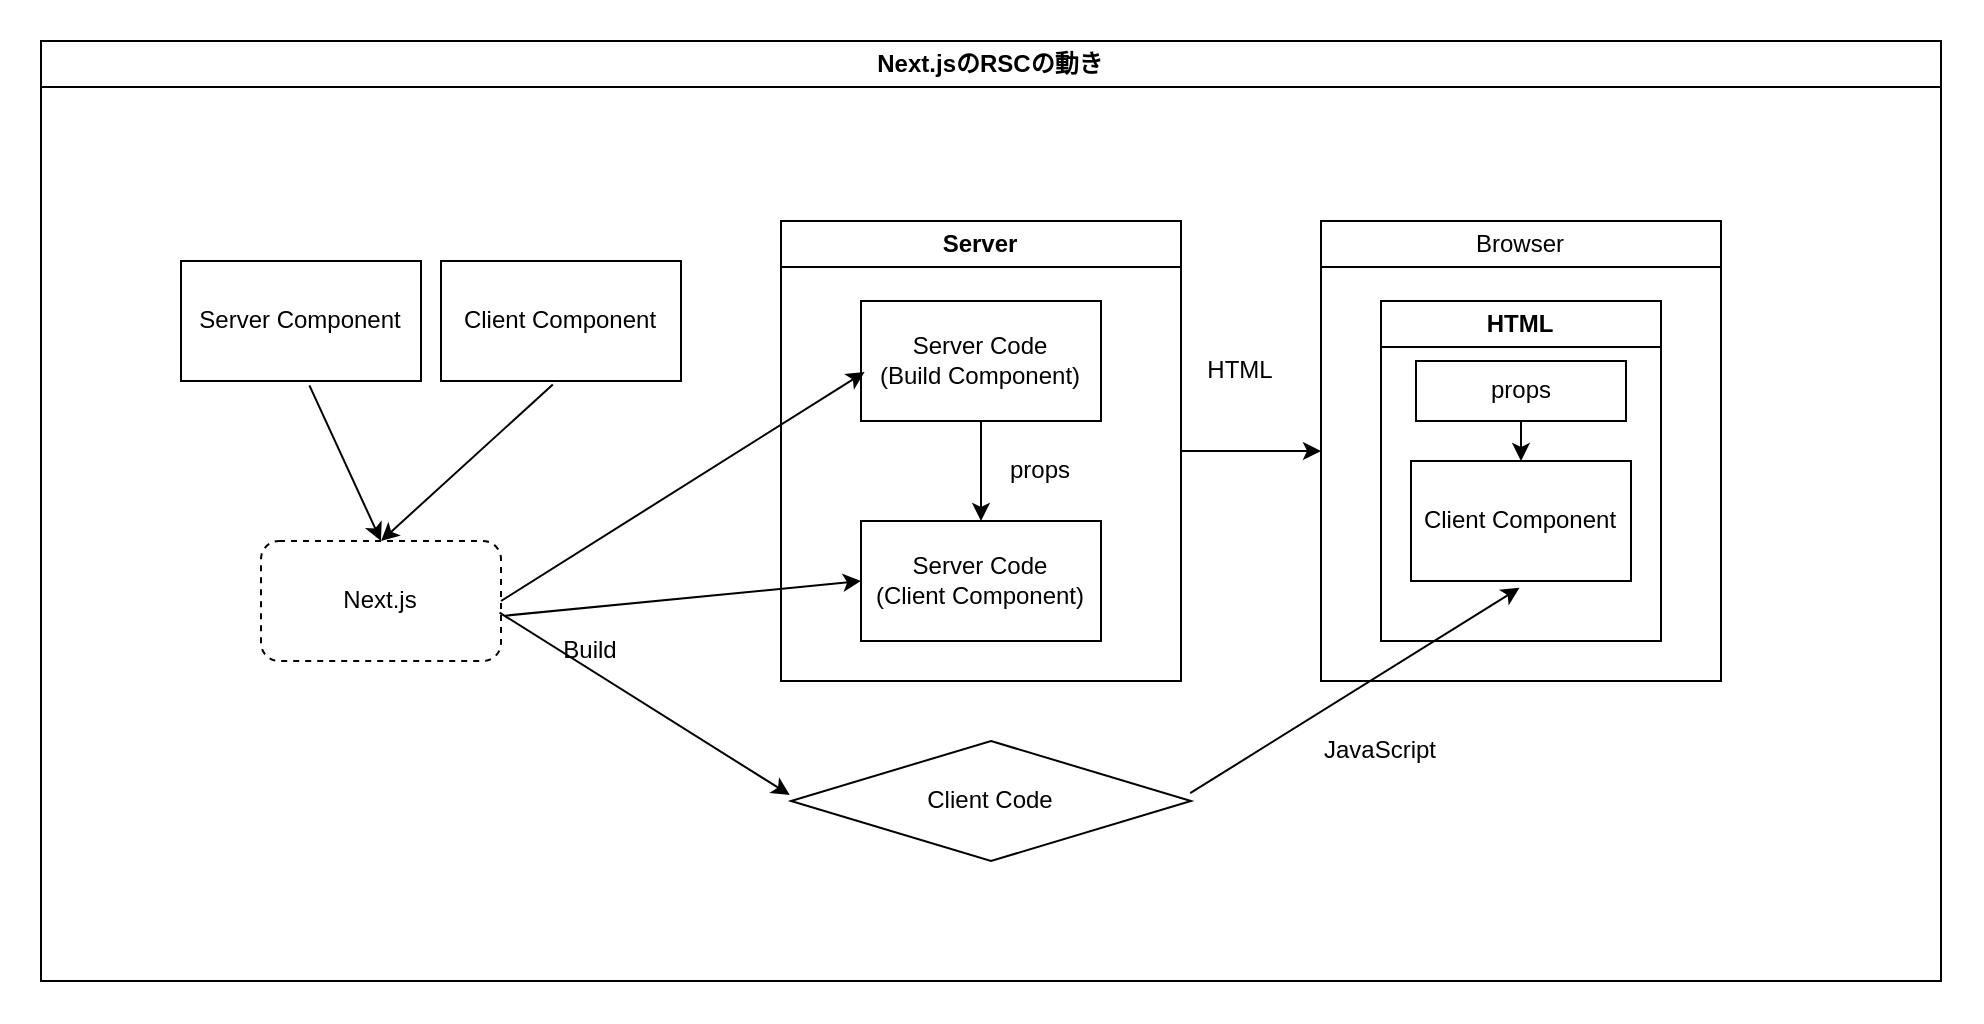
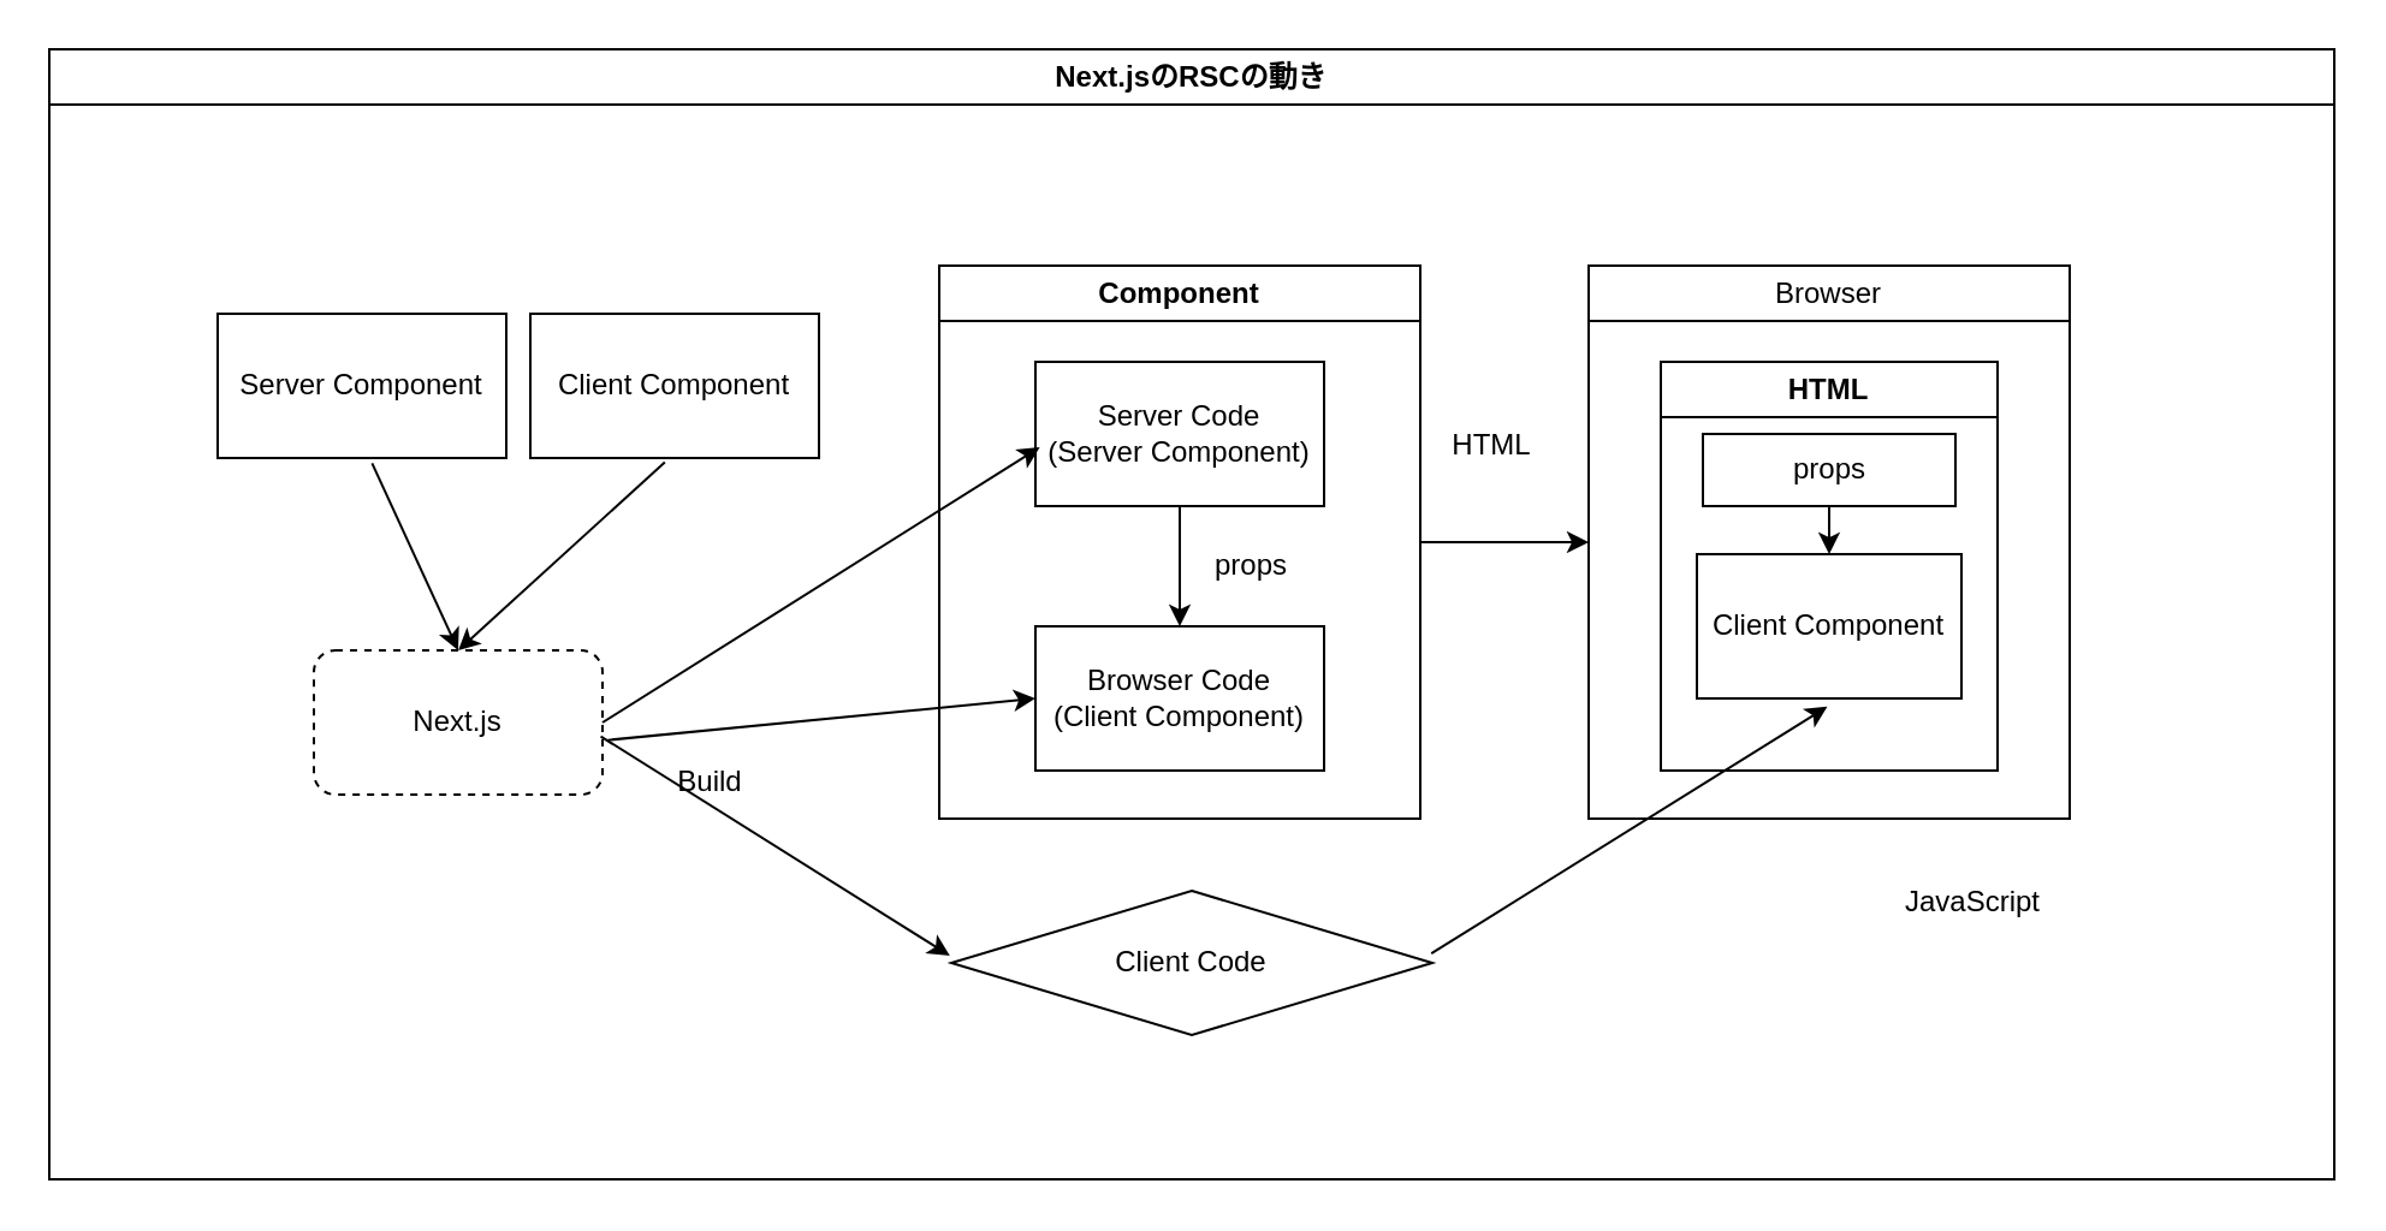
- <mxCell id="8" value="Server" style="swimlane;whiteSpace=wrap;html=1;" parent="2" vertex="1"><mxGeometry x="370" y="90" width="200" height="230" as="geometry" /></mxCell>
+ <mxCell id="8" value="Component" style="swimlane;whiteSpace=wrap;html=1;" parent="2" vertex="1"><mxGeometry x="370" y="90" width="200" height="230" as="geometry" /></mxCell>
- <mxCell id="9" value="&lt;span style=&quot;color: rgb(0, 0, 0);&quot;&gt;Server Code&lt;/span&gt;&lt;div&gt;&lt;span style=&quot;color: rgb(0, 0, 0);&quot;&gt;(Build Component)&lt;/span&gt;&lt;/div&gt;" style="rounded=0;whiteSpace=wrap;html=1;" parent="8" vertex="1"><mxGeometry x="40" y="40" width="120" height="60" as="geometry" /></mxCell>
+ <mxCell id="9" value="&lt;span style=&quot;color: rgb(0, 0, 0);&quot;&gt;Server Code&lt;/span&gt;&lt;div&gt;&lt;span style=&quot;color: rgb(0, 0, 0);&quot;&gt;(Server Component)&lt;/span&gt;&lt;/div&gt;" style="rounded=0;whiteSpace=wrap;html=1;" parent="8" vertex="1"><mxGeometry x="40" y="40" width="120" height="60" as="geometry" /></mxCell>
- <mxCell id="10" value="&lt;span style=&quot;color: rgb(0, 0, 0);&quot;&gt;Server Code&lt;br&gt;(Client Component)&lt;/span&gt;" style="rounded=0;whiteSpace=wrap;html=1;" parent="8" vertex="1"><mxGeometry x="40" y="150" width="120" height="60" as="geometry" /></mxCell>
+ <mxCell id="10" value="&lt;span style=&quot;color: rgb(0, 0, 0);&quot;&gt;Browser Code&lt;br&gt;(Client Component)&lt;/span&gt;" style="rounded=0;whiteSpace=wrap;html=1;" parent="8" vertex="1"><mxGeometry x="40" y="150" width="120" height="60" as="geometry" /></mxCell>
- <mxCell id="20" value="JavaScript" style="text;html=1;align=center;verticalAlign=middle;whiteSpace=wrap;rounded=0;" parent="2" vertex="1"><mxGeometry x="640" y="340" width="60" height="30" as="geometry" /></mxCell>
+ <mxCell id="20" value="JavaScript" style="text;html=1;align=center;verticalAlign=middle;whiteSpace=wrap;rounded=0;" parent="2" vertex="1"><mxGeometry x="770" y="340" width="60" height="30" as="geometry" /></mxCell>
